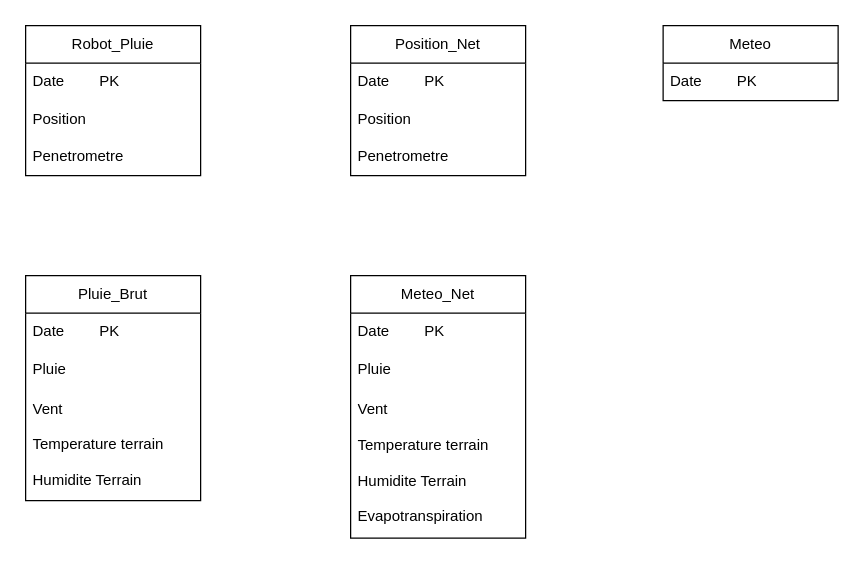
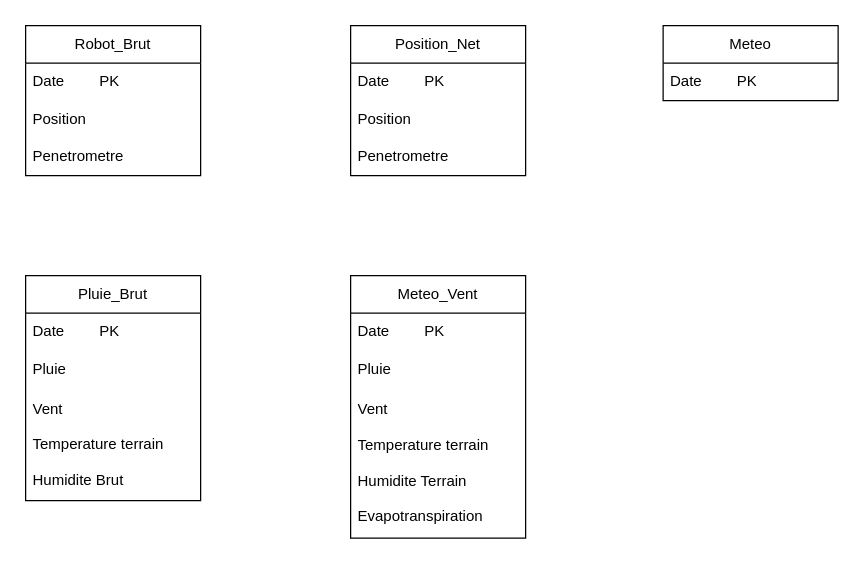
- <mxCell id="2" value="Robot_Pluie" style="swimlane;fontStyle=0;childLayout=stackLayout;horizontal=1;startSize=30;horizontalStack=0;resizeParent=1;resizeParentMax=0;resizeLast=0;collapsible=1;marginBottom=0;whiteSpace=wrap;html=1;" vertex="1" parent="1"><mxGeometry x="20" y="20" width="140" height="120" as="geometry" /></mxCell>
+ <mxCell id="2" value="Robot_Brut" style="swimlane;fontStyle=0;childLayout=stackLayout;horizontal=1;startSize=30;horizontalStack=0;resizeParent=1;resizeParentMax=0;resizeLast=0;collapsible=1;marginBottom=0;whiteSpace=wrap;html=1;" vertex="1" parent="1"><mxGeometry x="20" y="20" width="140" height="120" as="geometry" /></mxCell>
- <mxCell id="16" value="Meteo_Net" style="swimlane;fontStyle=0;childLayout=stackLayout;horizontal=1;startSize=30;horizontalStack=0;resizeParent=1;resizeParentMax=0;resizeLast=0;collapsible=1;marginBottom=0;whiteSpace=wrap;html=1;" vertex="1" parent="1"><mxGeometry x="280" y="220" width="140" height="210" as="geometry"><mxRectangle x="340" y="280" width="100" height="30" as="alternateBounds" /></mxGeometry></mxCell>
+ <mxCell id="16" value="Meteo_Vent" style="swimlane;fontStyle=0;childLayout=stackLayout;horizontal=1;startSize=30;horizontalStack=0;resizeParent=1;resizeParentMax=0;resizeLast=0;collapsible=1;marginBottom=0;whiteSpace=wrap;html=1;" vertex="1" parent="1"><mxGeometry x="280" y="220" width="140" height="210" as="geometry"><mxRectangle x="340" y="280" width="100" height="30" as="alternateBounds" /></mxGeometry></mxCell>
- <mxCell id="15" value="Vent&lt;div&gt;&lt;br&gt;&lt;div&gt;Temperature terrain&lt;/div&gt;&lt;div&gt;&lt;br&gt;&lt;/div&gt;&lt;div&gt;Humidite Terrain&lt;/div&gt;&lt;/div&gt;" style="text;strokeColor=none;fillColor=none;align=left;verticalAlign=middle;spacingLeft=4;spacingRight=4;overflow=hidden;points=[[0,0.5],[1,0.5]];portConstraint=eastwest;rotatable=0;whiteSpace=wrap;html=1;" vertex="1" parent="12"><mxGeometry y="90" width="140" height="90" as="geometry" /></mxCell>
+ <mxCell id="15" value="Vent&lt;div&gt;&lt;br&gt;&lt;div&gt;Temperature terrain&lt;/div&gt;&lt;div&gt;&lt;br&gt;&lt;/div&gt;&lt;div&gt;Humidite Brut&lt;/div&gt;&lt;/div&gt;" style="text;strokeColor=none;fillColor=none;align=left;verticalAlign=middle;spacingLeft=4;spacingRight=4;overflow=hidden;points=[[0,0.5],[1,0.5]];portConstraint=eastwest;rotatable=0;whiteSpace=wrap;html=1;" vertex="1" parent="12"><mxGeometry y="90" width="140" height="90" as="geometry" /></mxCell>
